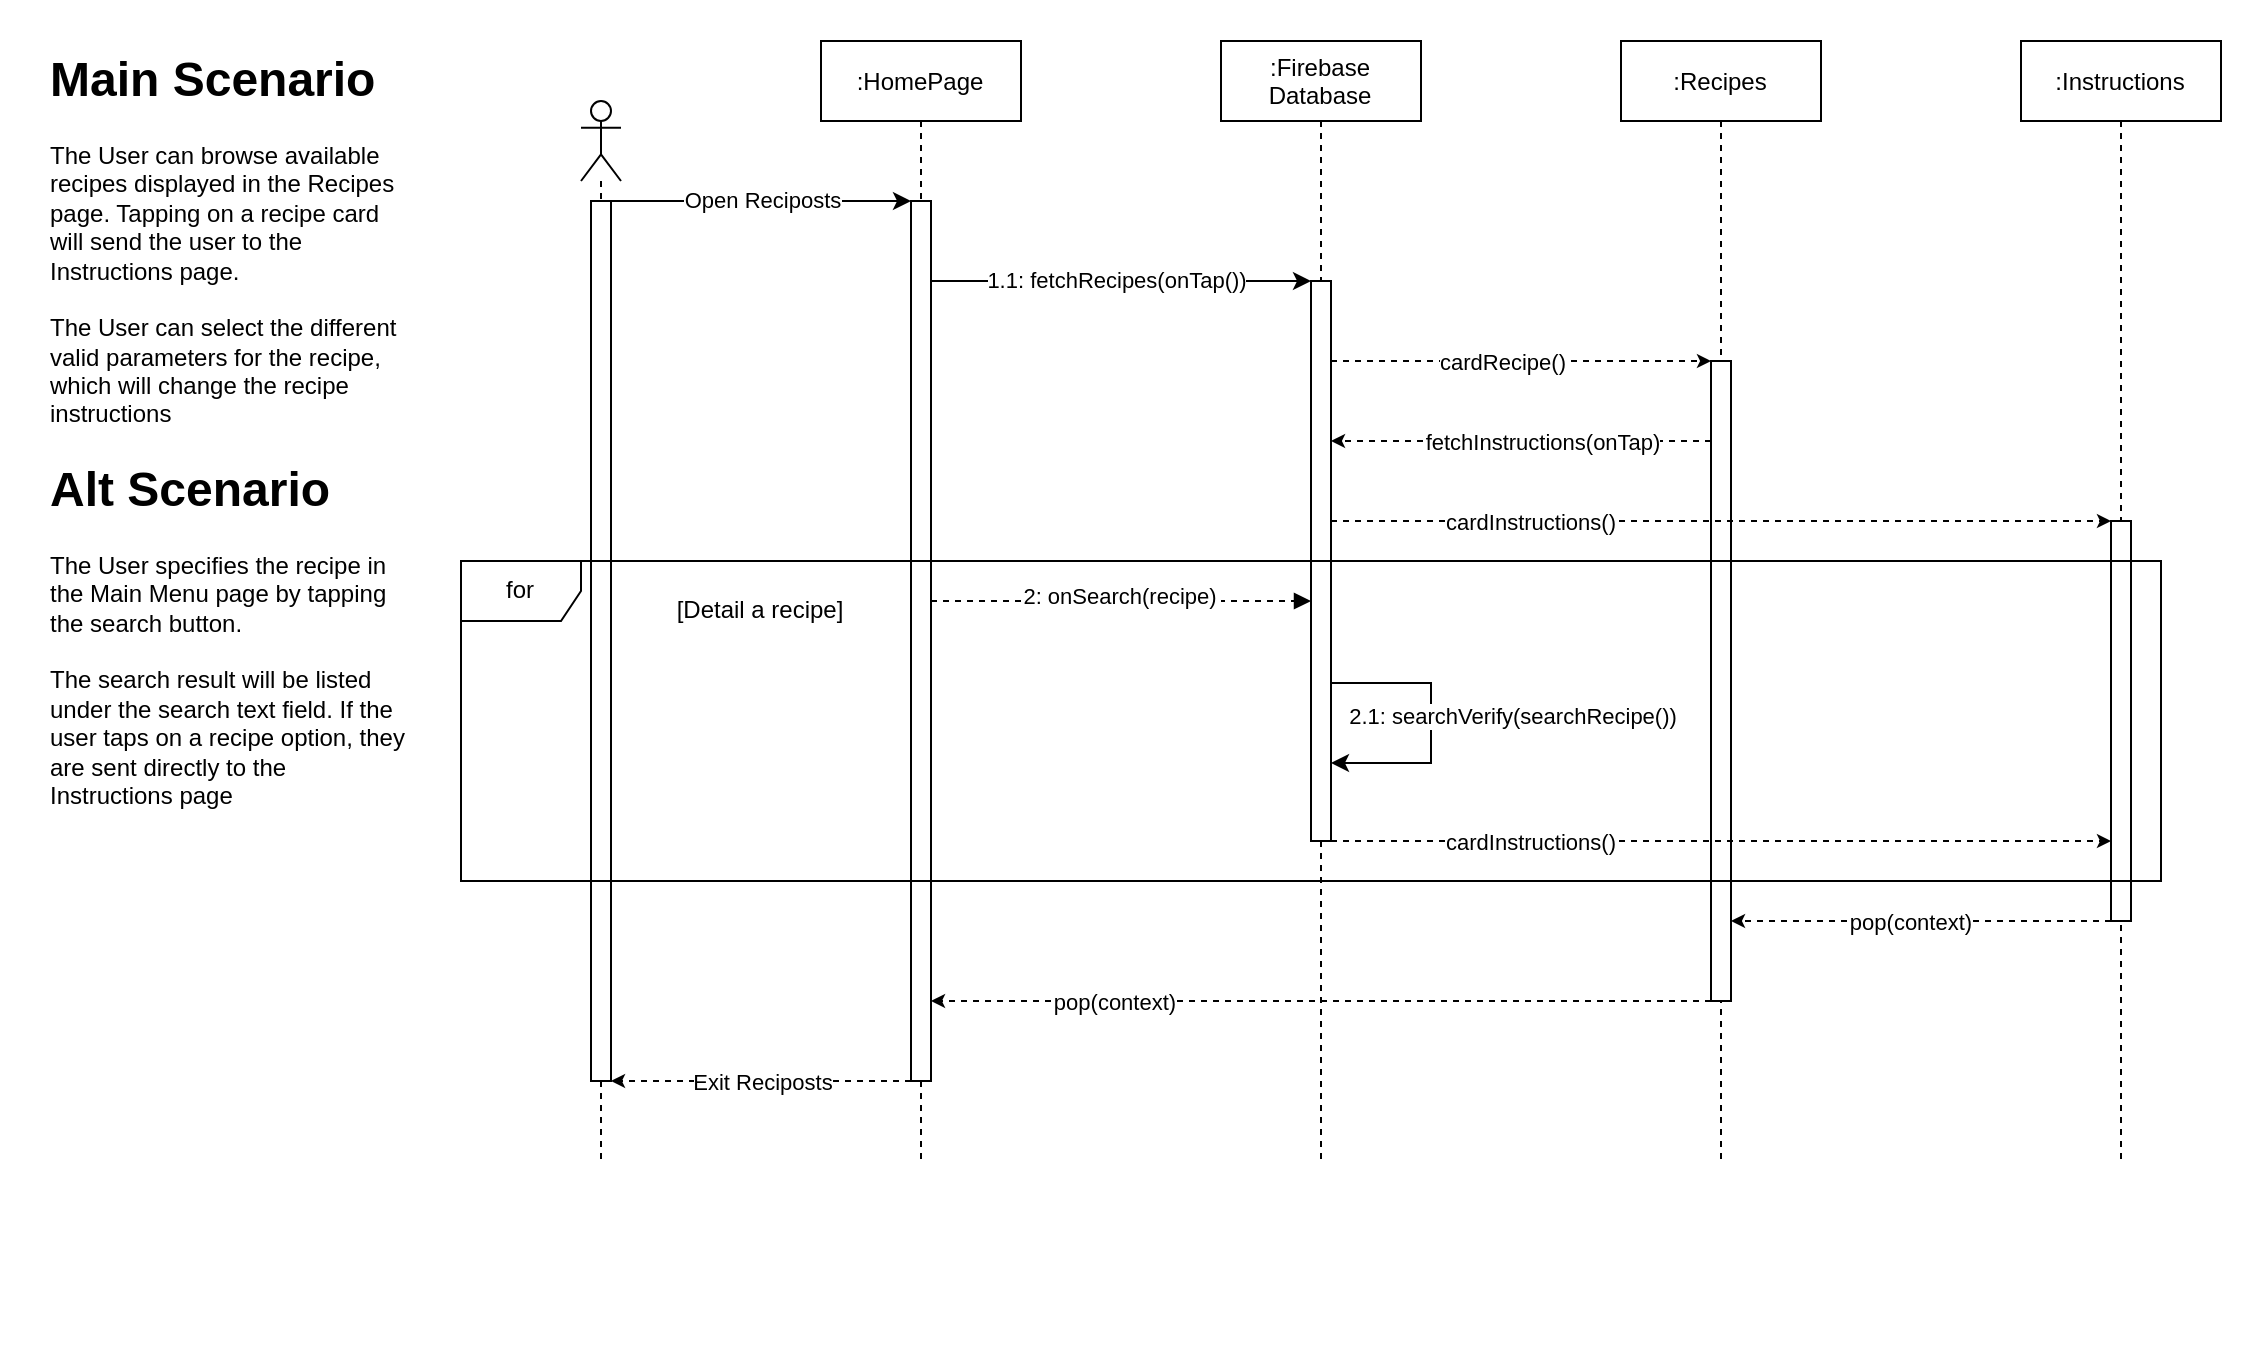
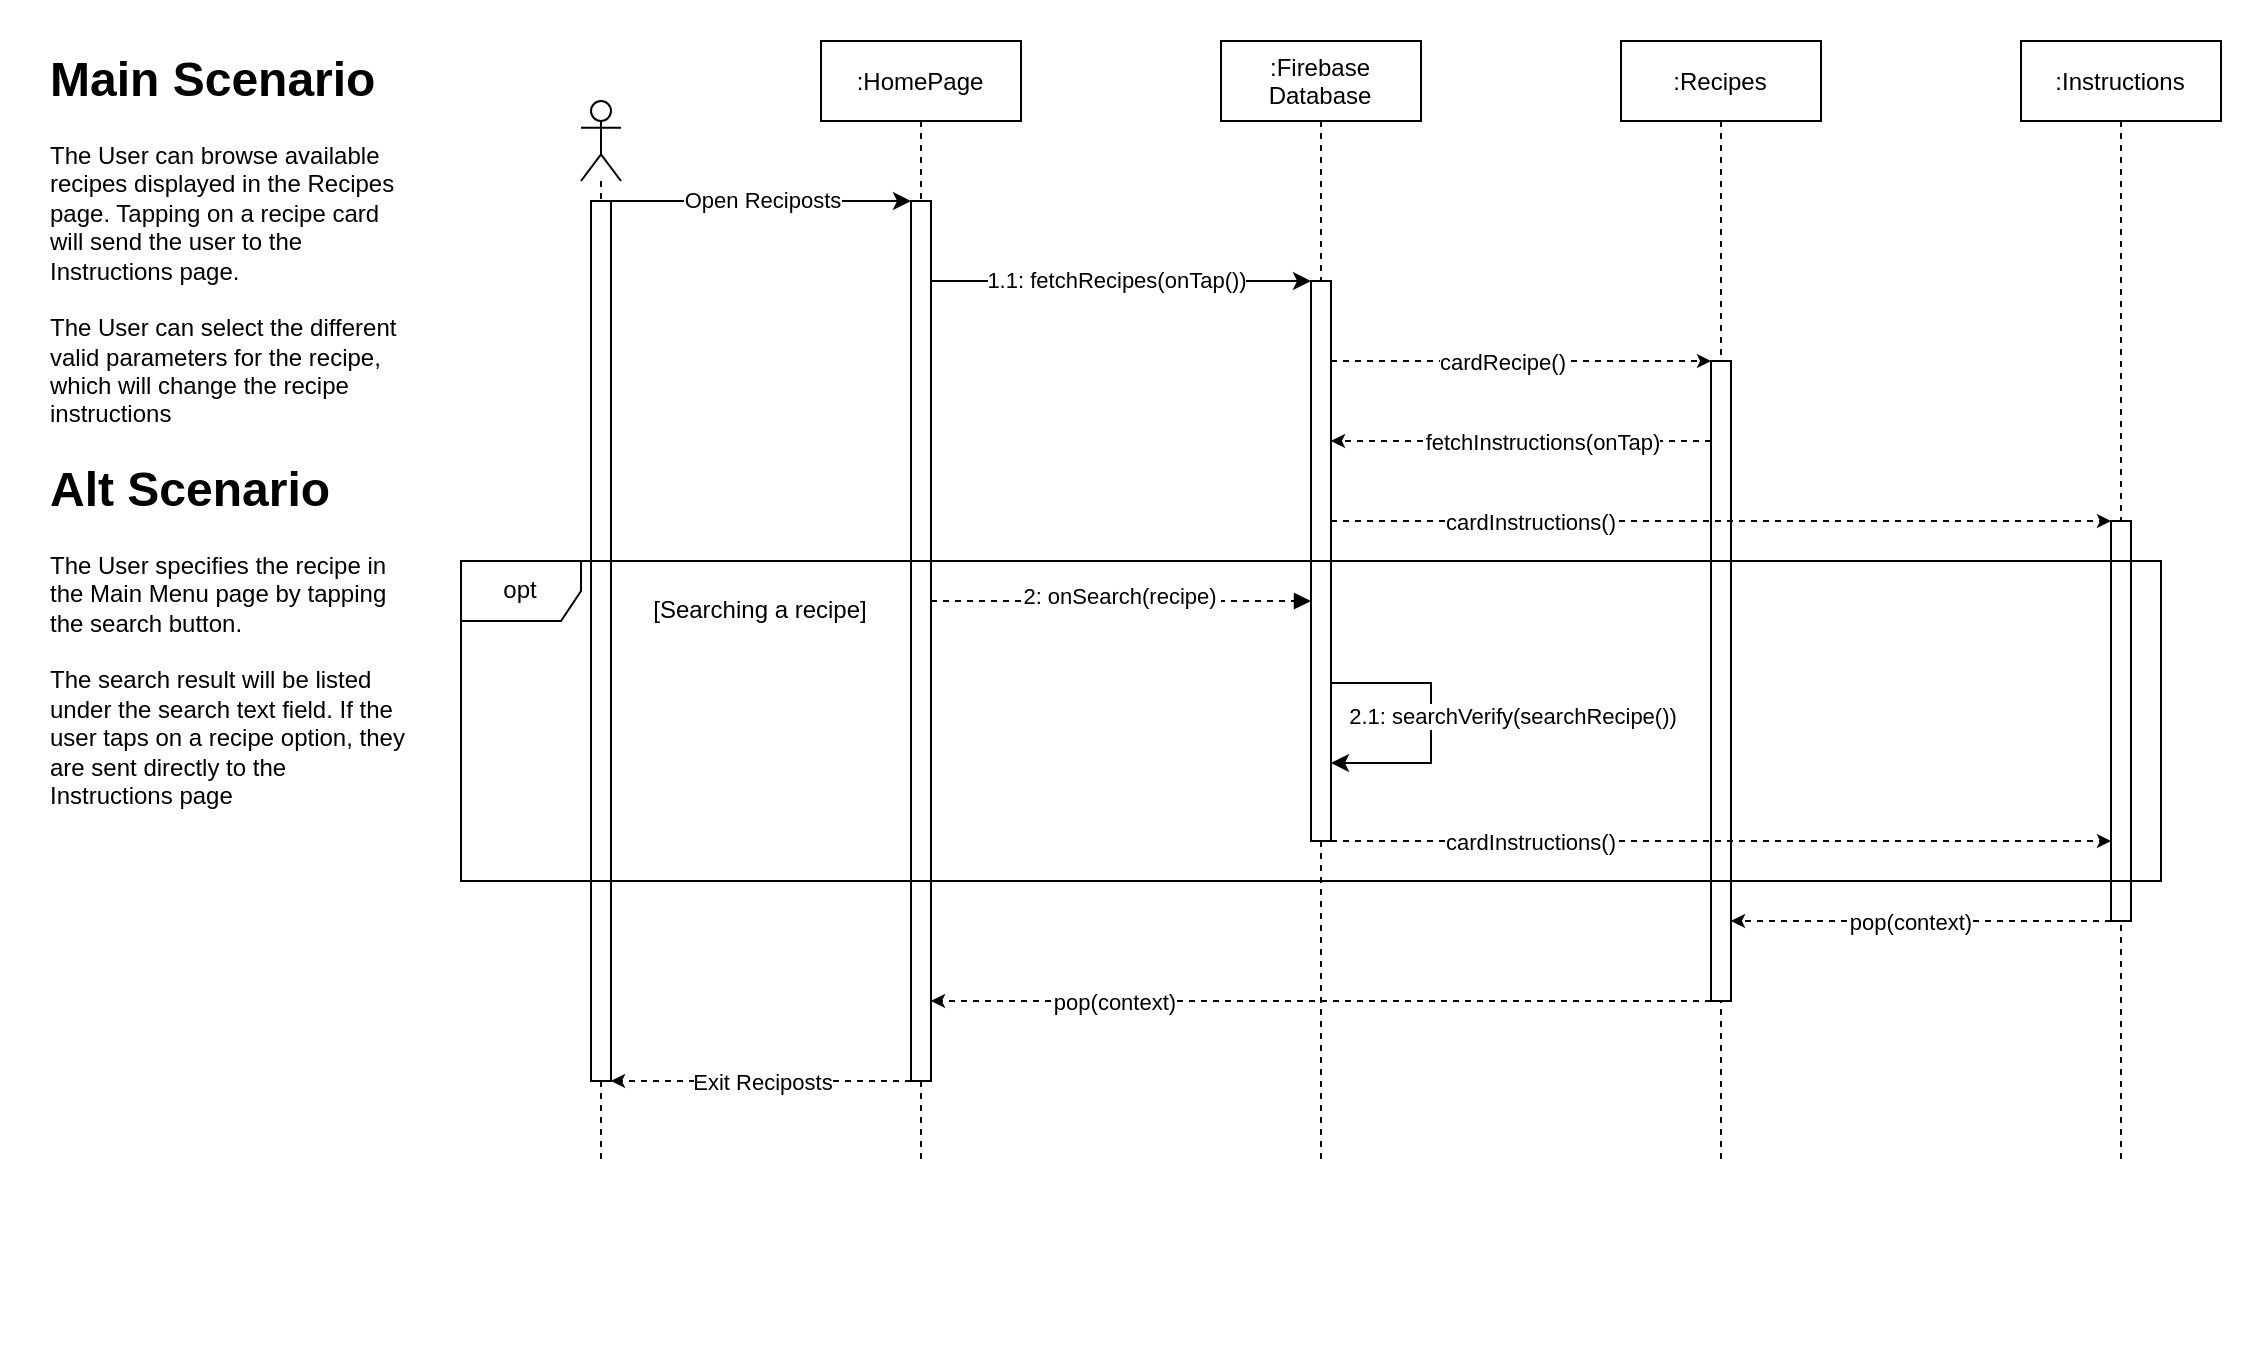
- <mxCell id="41" value="for" style="shape=umlFrame;whiteSpace=wrap;html=1;" vertex="1" parent="33"><mxGeometry x="230" y="280" width="850" height="160" as="geometry" /></mxCell>
+ <mxCell id="41" value="opt" style="shape=umlFrame;whiteSpace=wrap;html=1;" vertex="1" parent="33"><mxGeometry x="230" y="280" width="850" height="160" as="geometry" /></mxCell>
- <mxCell id="42" value="[Detail a recipe]" style="text;html=1;strokeColor=none;fillColor=none;align=center;verticalAlign=middle;whiteSpace=wrap;rounded=0;" vertex="1" parent="33"><mxGeometry x="320" y="290" width="120" height="30" as="geometry" /></mxCell>
+ <mxCell id="42" value="[Searching a recipe]" style="text;html=1;strokeColor=none;fillColor=none;align=center;verticalAlign=middle;whiteSpace=wrap;rounded=0;" vertex="1" parent="33"><mxGeometry x="320" y="290" width="120" height="30" as="geometry" /></mxCell>
